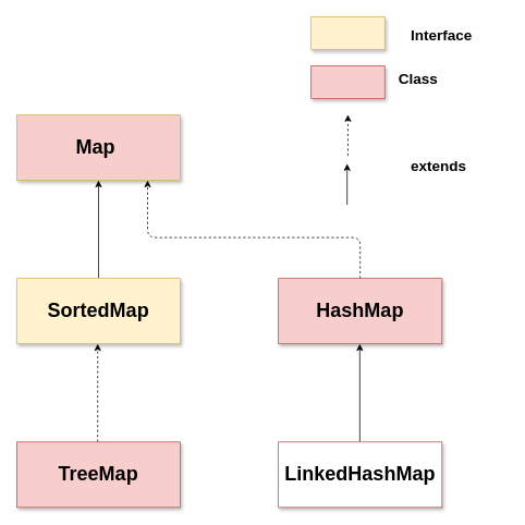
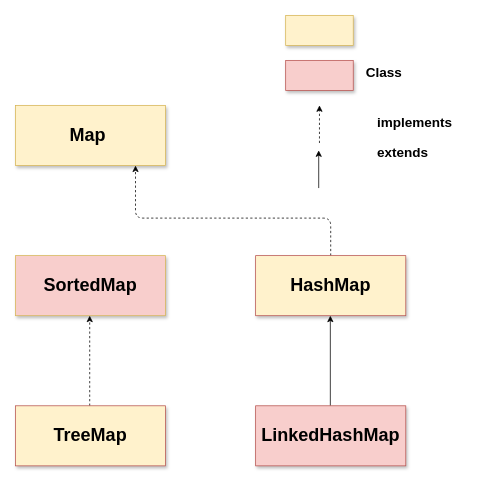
- <mxCell id="13" value="&lt;font style=&quot;font-size: 18px&quot;&gt;&lt;b&gt;Interface&amp;nbsp;&lt;/b&gt;&lt;/font&gt;" style="text;html=1;resizable=0;points=[];autosize=1;align=left;verticalAlign=top;spacingTop=-4;fontColor=#000000;" vertex="1" parent="1"><mxGeometry x="500" y="30" width="90" height="20" as="geometry" /></mxCell>
+ <mxCell id="17" value="&lt;font style=&quot;font-size: 18px&quot;&gt;&lt;b&gt;implements&amp;nbsp;&lt;/b&gt;&lt;/font&gt;" style="text;html=1;resizable=0;points=[];autosize=1;align=left;verticalAlign=top;spacingTop=-4;fontColor=#000000;" vertex="1" parent="1"><mxGeometry x="500" y="150" width="120" height="20" as="geometry" /></mxCell>
- <mxCell id="2" value="&lt;font style=&quot;font-size: 24px&quot;&gt;&lt;b&gt;Map&amp;nbsp;&lt;/b&gt;&lt;/font&gt;" style="rounded=0;whiteSpace=wrap;html=1;shadow=1;glass=0;comic=0;labelBackgroundColor=none;strokeColor=#d6b656;fillColor=#f8cecc;fontColor=#000000;" vertex="1" parent="1"><mxGeometry x="20" y="140" width="200" height="80" as="geometry" /></mxCell>
+ <mxCell id="2" value="&lt;font style=&quot;font-size: 24px&quot;&gt;&lt;b&gt;Map&amp;nbsp;&lt;/b&gt;&lt;/font&gt;" style="rounded=0;whiteSpace=wrap;html=1;shadow=1;glass=0;comic=0;labelBackgroundColor=none;strokeColor=#d6b656;fillColor=#fff2cc;fontColor=#000000;" vertex="1" parent="1"><mxGeometry x="20" y="140" width="200" height="80" as="geometry" /></mxCell>
- <mxCell id="3" value="" style="endArrow=classic;html=1;labelBackgroundColor=#99FF33;strokeColor=#000000;fontColor=#000000;entryX=0.5;entryY=1;exitX=0.5;exitY=0;" edge="1" parent="1" source="4" target="2"><mxGeometry width="50" height="50" relative="1" as="geometry"><mxPoint x="100" y="380" as="sourcePoint" /><mxPoint x="70" y="240" as="targetPoint" /></mxGeometry></mxCell>
- <mxCell id="4" value="&lt;font style=&quot;font-size: 24px&quot;&gt;&lt;b&gt;SortedMap&lt;/b&gt;&lt;/font&gt;" style="rounded=0;whiteSpace=wrap;html=1;shadow=1;glass=0;comic=0;labelBackgroundColor=none;strokeColor=#d6b656;fillColor=#fff2cc;fontColor=#000000;" vertex="1" parent="1"><mxGeometry x="20" y="340" width="200" height="80" as="geometry" /></mxCell>
+ <mxCell id="4" value="&lt;font style=&quot;font-size: 24px&quot;&gt;&lt;b&gt;SortedMap&lt;/b&gt;&lt;/font&gt;" style="rounded=0;whiteSpace=wrap;html=1;shadow=1;glass=0;comic=0;labelBackgroundColor=none;strokeColor=#d6b656;fillColor=#f8cecc;fontColor=#000000;" vertex="1" parent="1"><mxGeometry x="20" y="340" width="200" height="80" as="geometry" /></mxCell>
- <mxCell id="8" value="&lt;font style=&quot;font-size: 24px&quot;&gt;&lt;b&gt;HashMap&lt;/b&gt;&lt;/font&gt;" style="rounded=0;whiteSpace=wrap;html=1;shadow=1;glass=0;comic=0;labelBackgroundColor=none;strokeColor=#b85450;fillColor=#f8cecc;fontColor=#000000;" vertex="1" parent="1"><mxGeometry x="340" y="340" width="200" height="80" as="geometry" /></mxCell>
+ <mxCell id="8" value="&lt;font style=&quot;font-size: 24px&quot;&gt;&lt;b&gt;HashMap&lt;/b&gt;&lt;/font&gt;" style="rounded=0;whiteSpace=wrap;html=1;shadow=1;glass=0;comic=0;labelBackgroundColor=none;strokeColor=#b85450;fillColor=#fff2cc;fontColor=#000000;" vertex="1" parent="1"><mxGeometry x="340" y="340" width="200" height="80" as="geometry" /></mxCell>
- <mxCell id="6" value="&lt;font style=&quot;font-size: 24px&quot;&gt;&lt;b&gt;TreeMap&lt;/b&gt;&lt;/font&gt;" style="rounded=0;whiteSpace=wrap;html=1;shadow=1;glass=0;comic=0;labelBackgroundColor=none;strokeColor=#b85450;fillColor=#f8cecc;fontColor=#000000;" vertex="1" parent="1"><mxGeometry x="20" y="540" width="200" height="80" as="geometry" /></mxCell>
+ <mxCell id="6" value="&lt;font style=&quot;font-size: 24px&quot;&gt;&lt;b&gt;TreeMap&lt;/b&gt;&lt;/font&gt;" style="rounded=0;whiteSpace=wrap;html=1;shadow=1;glass=0;comic=0;labelBackgroundColor=none;strokeColor=#b85450;fillColor=#fff2cc;fontColor=#000000;" vertex="1" parent="1"><mxGeometry x="20" y="540" width="200" height="80" as="geometry" /></mxCell>
- <mxCell id="10" value="&lt;font style=&quot;font-size: 24px&quot;&gt;&lt;b&gt;LinkedHashMap&lt;/b&gt;&lt;/font&gt;" style="rounded=0;whiteSpace=wrap;html=1;shadow=1;glass=0;comic=0;labelBackgroundColor=none;strokeColor=#b85450;fillColor=#ffffff;fontColor=#000000;" vertex="1" parent="1"><mxGeometry x="340" y="540" width="200" height="80" as="geometry" /></mxCell>
+ <mxCell id="10" value="&lt;font style=&quot;font-size: 24px&quot;&gt;&lt;b&gt;LinkedHashMap&lt;/b&gt;&lt;/font&gt;" style="rounded=0;whiteSpace=wrap;html=1;shadow=1;glass=0;comic=0;labelBackgroundColor=none;strokeColor=#b85450;fillColor=#f8cecc;fontColor=#000000;" vertex="1" parent="1"><mxGeometry x="340" y="540" width="200" height="80" as="geometry" /></mxCell>
